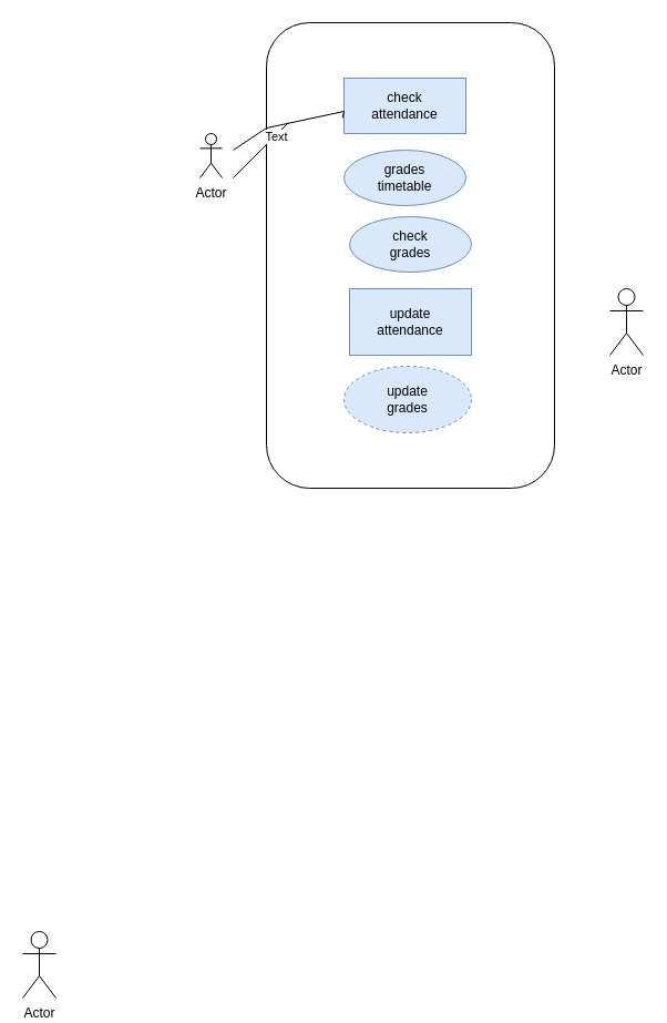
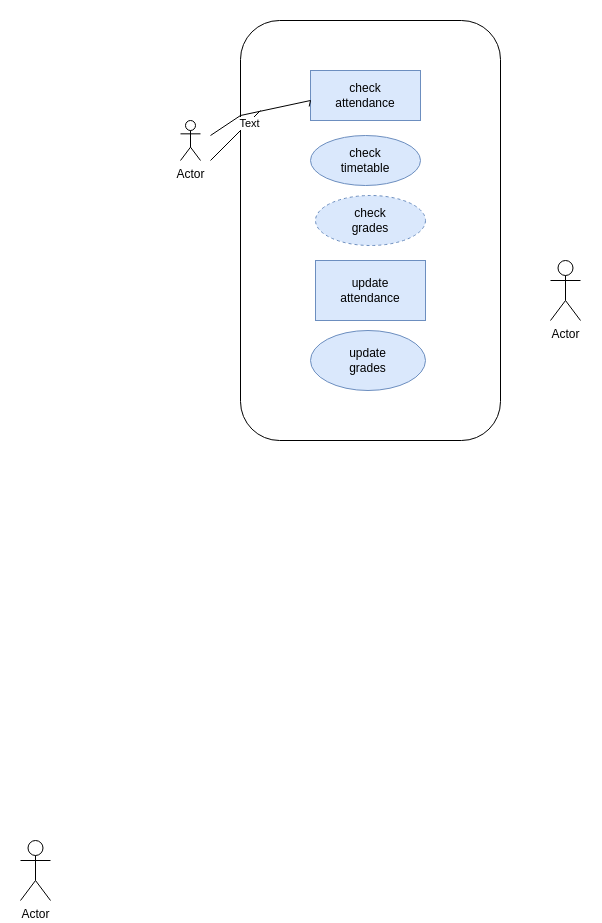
- <mxCell id="5" value="grades&lt;br&gt;timetable" style="ellipse;whiteSpace=wrap;html=1;fillColor=#dae8fc;strokeColor=#6c8ebf;" parent="1" vertex="1"><mxGeometry x="310" y="135" width="110" height="50" as="geometry" /></mxCell>
+ <mxCell id="5" value="check&lt;br&gt;timetable" style="ellipse;whiteSpace=wrap;html=1;fillColor=#dae8fc;strokeColor=#6c8ebf;" parent="1" vertex="1"><mxGeometry x="310" y="135" width="110" height="50" as="geometry" /></mxCell>
- <mxCell id="6" value="check&lt;br&gt;grades" style="ellipse;whiteSpace=wrap;html=1;fillColor=#dae8fc;strokeColor=#6c8ebf;" parent="1" vertex="1"><mxGeometry x="315" y="195" width="110" height="50" as="geometry" /></mxCell>
+ <mxCell id="6" value="check&lt;br&gt;grades" style="ellipse;whiteSpace=wrap;html=1;fillColor=#dae8fc;strokeColor=#6c8ebf;dashed=1;" parent="1" vertex="1"><mxGeometry x="315" y="195" width="110" height="50" as="geometry" /></mxCell>
- <mxCell id="8" value="update&lt;br&gt;grades" style="ellipse;whiteSpace=wrap;html=1;fillColor=#dae8fc;strokeColor=#6c8ebf;dashed=1;" parent="1" vertex="1"><mxGeometry x="310" y="330" width="115" height="60" as="geometry" /></mxCell>
+ <mxCell id="8" value="update&lt;br&gt;grades" style="ellipse;whiteSpace=wrap;html=1;fillColor=#dae8fc;strokeColor=#6c8ebf;" parent="1" vertex="1"><mxGeometry x="310" y="330" width="115" height="60" as="geometry" /></mxCell>
